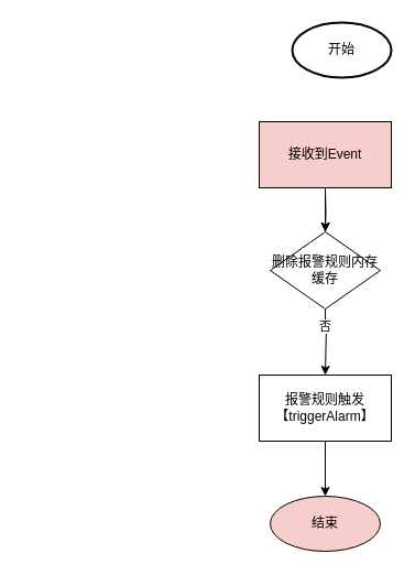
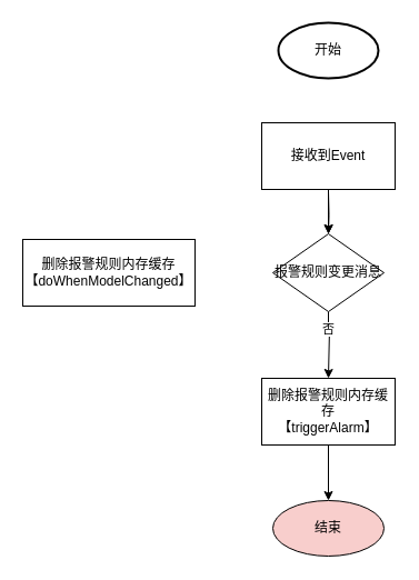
- <mxCell id="2" value="开始" style="strokeWidth=2;html=1;shape=mxgraph.flowchart.start_1;whiteSpace=wrap;labelBackgroundColor=none;" vertex="1" parent="1"><mxGeometry x="265" y="20" width="90" height="50" as="geometry" /></mxCell>
+ <mxCell id="2" value="开始" style="strokeWidth=2;html=1;shape=mxgraph.flowchart.start_1;whiteSpace=wrap;labelBackgroundColor=none;" vertex="1" parent="1"><mxGeometry x="250" y="20" width="90" height="50" as="geometry" /></mxCell>
- <mxCell id="5" value="接收到Event" style="rounded=0;whiteSpace=wrap;html=1;fillColor=#f8cecc;" vertex="1" parent="1"><mxGeometry x="235" y="110" width="120" height="60" as="geometry" /></mxCell>
+ <mxCell id="5" value="接收到Event" style="rounded=0;whiteSpace=wrap;html=1;" vertex="1" parent="1"><mxGeometry x="235" y="110" width="120" height="60" as="geometry" /></mxCell>
+ <mxCell id="9" value="删除报警规则内存缓存【doWhenModelChanged&lt;span style=&quot;background-color: initial;&quot;&gt;】&lt;/span&gt;" style="whiteSpace=wrap;html=1;strokeWidth=1;" vertex="1" parent="1"><mxGeometry x="20" y="215" width="155" height="60" as="geometry" /></mxCell>
- <mxCell id="8" value="删除报警规则内存缓存" style="strokeWidth=1;html=1;shape=mxgraph.flowchart.decision;whiteSpace=wrap;" vertex="1" parent="1"><mxGeometry x="245" y="210" width="100" height="70" as="geometry" /></mxCell>
+ <mxCell id="8" value="报警规则变更消息" style="strokeWidth=1;html=1;shape=mxgraph.flowchart.decision;whiteSpace=wrap;" vertex="1" parent="1"><mxGeometry x="245" y="210" width="100" height="70" as="geometry" /></mxCell>
- <mxCell id="11" value="报警规则触发&lt;br&gt;【triggerAlarm&lt;span style=&quot;background-color: initial;&quot;&gt;】&lt;/span&gt;" style="rounded=0;whiteSpace=wrap;html=1;" vertex="1" parent="1"><mxGeometry x="235" y="340" width="120" height="60" as="geometry" /></mxCell>
+ <mxCell id="11" value="删除报警规则内存缓存&lt;br&gt;【triggerAlarm&lt;span style=&quot;background-color: initial;&quot;&gt;】&lt;/span&gt;" style="rounded=0;whiteSpace=wrap;html=1;" vertex="1" parent="1"><mxGeometry x="235" y="340" width="120" height="60" as="geometry" /></mxCell>
